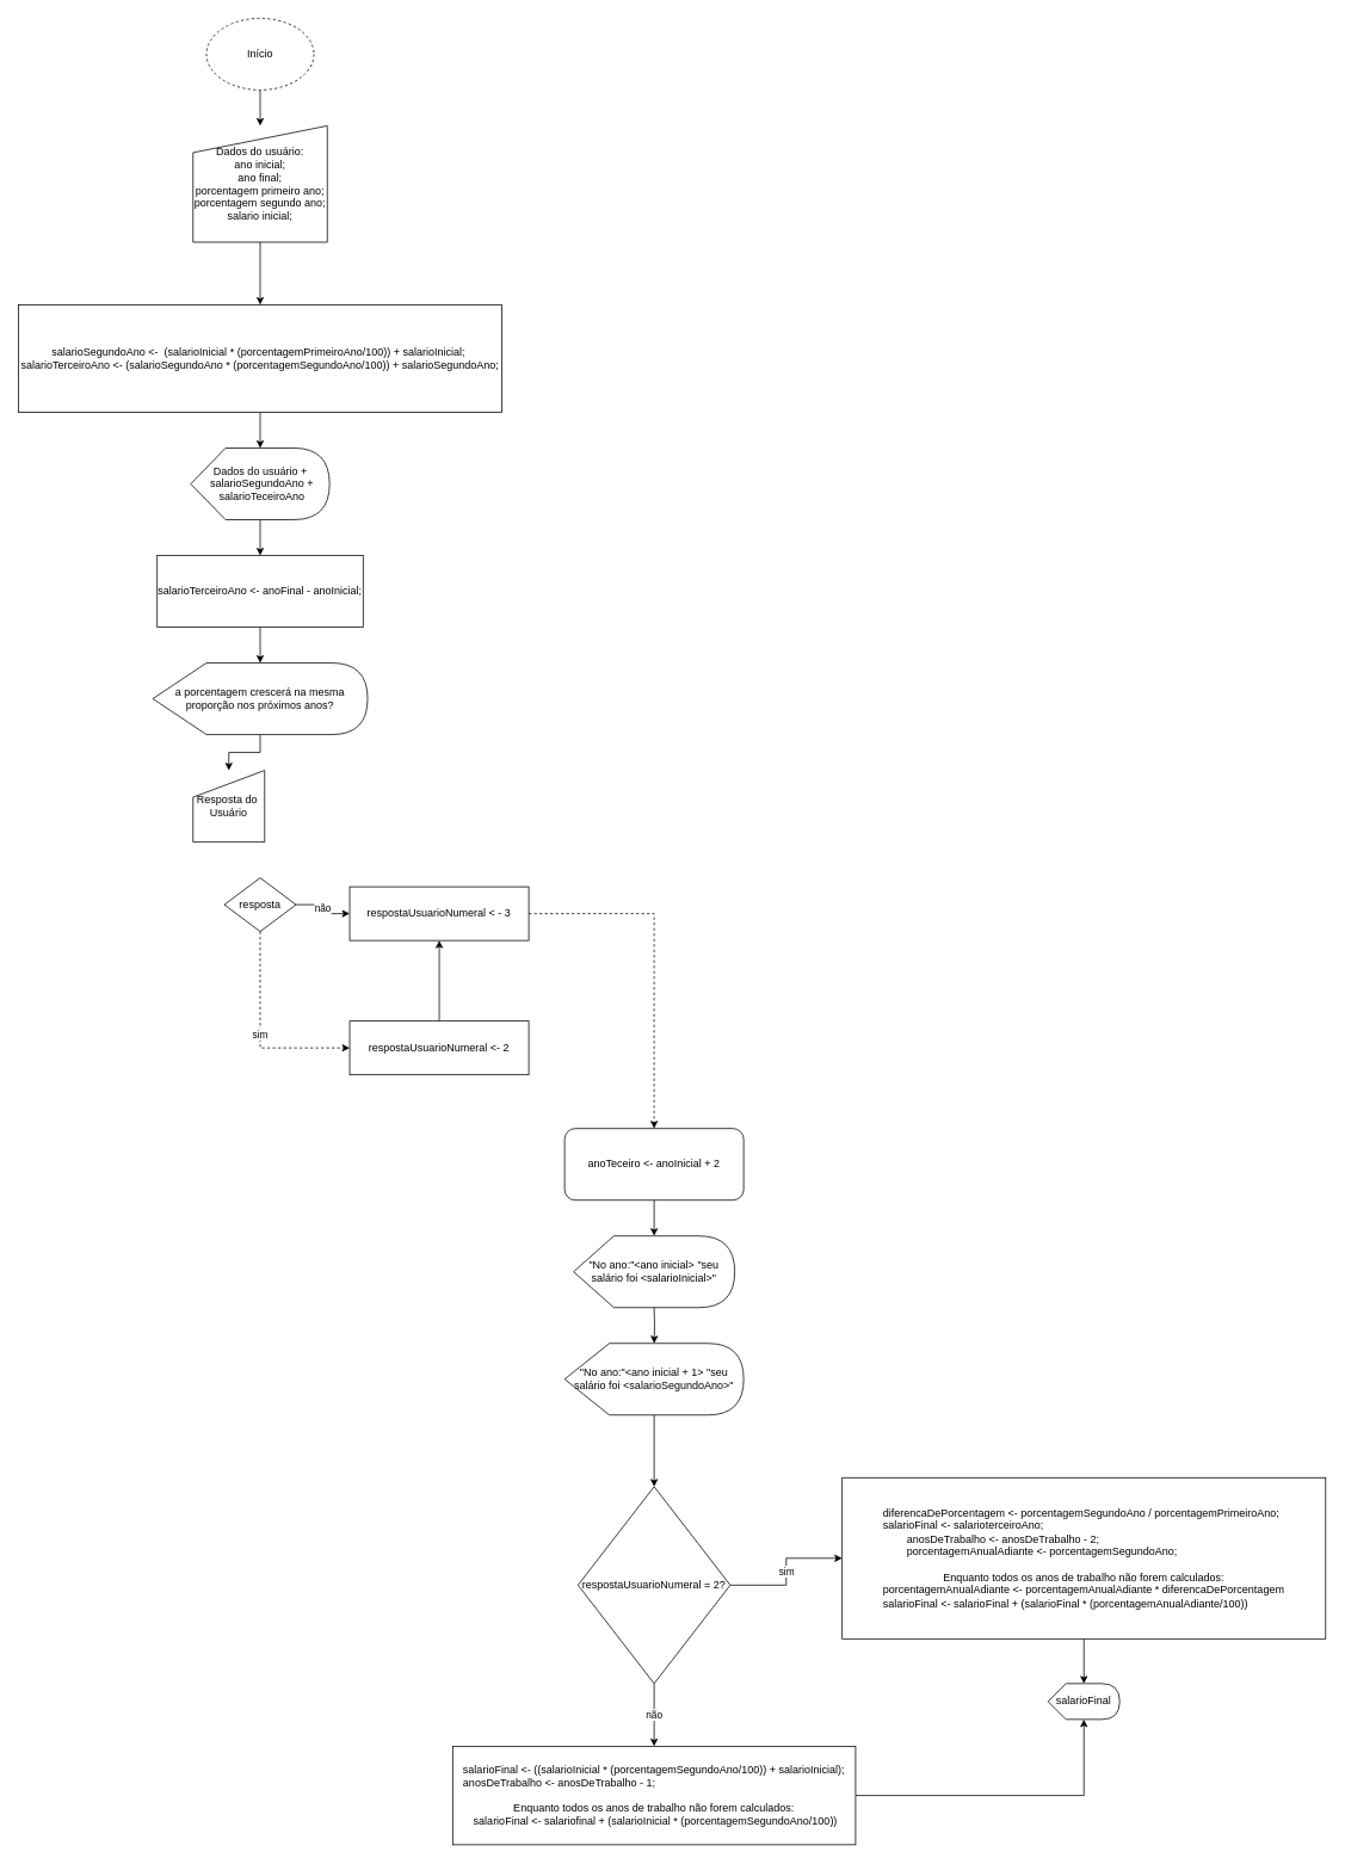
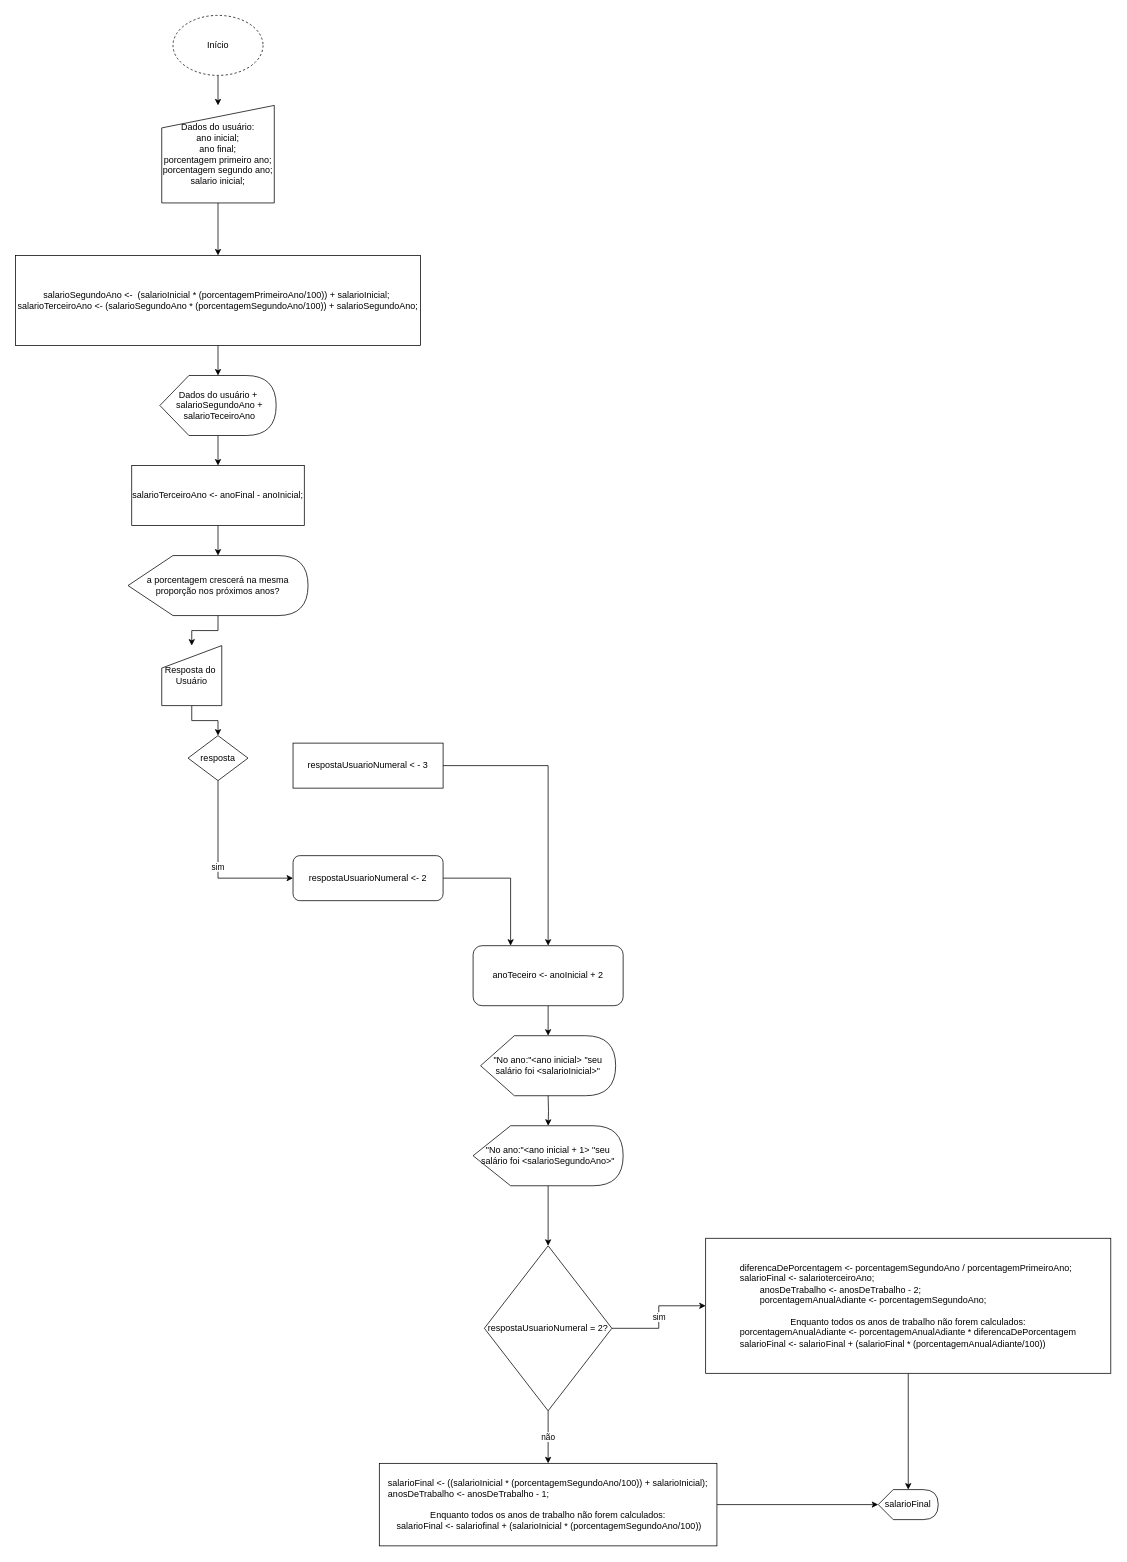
+ <mxCell id="12" value="" style="edgeStyle=orthogonalEdgeStyle;rounded=0;orthogonalLoop=1;jettySize=auto;html=1;" parent="1" source="13" target="18" edge="1"><mxGeometry relative="1" as="geometry" /></mxCell>
- <mxCell id="16" value="não" style="edgeStyle=orthogonalEdgeStyle;rounded=0;orthogonalLoop=1;jettySize=auto;html=1;" parent="1" source="18" target="20" edge="1"><mxGeometry relative="1" as="geometry" /></mxCell>
- <mxCell id="21" style="edgeStyle=orthogonalEdgeStyle;rounded=0;orthogonalLoop=1;jettySize=auto;html=1;" parent="1" source="22" target="20" edge="1"><mxGeometry relative="1" as="geometry" /></mxCell>
+ <mxCell id="21" style="edgeStyle=orthogonalEdgeStyle;rounded=0;orthogonalLoop=1;jettySize=auto;html=1;entryX=0.25;entryY=0;entryDx=0;entryDy=0;" parent="1" source="22" target="24" edge="1"><mxGeometry relative="1" as="geometry" /></mxCell>
- <mxCell id="19" value="" style="edgeStyle=orthogonalEdgeStyle;rounded=0;orthogonalLoop=1;jettySize=auto;html=1;dashed=1;" parent="1" source="20" target="24" edge="1"><mxGeometry relative="1" as="geometry" /></mxCell>
+ <mxCell id="19" value="" style="edgeStyle=orthogonalEdgeStyle;rounded=0;orthogonalLoop=1;jettySize=auto;html=1;" parent="1" source="20" target="24" edge="1"><mxGeometry relative="1" as="geometry" /></mxCell>
- <mxCell id="17" value="sim" style="edgeStyle=orthogonalEdgeStyle;rounded=0;orthogonalLoop=1;jettySize=auto;html=1;dashed=1;" parent="1" source="18" target="22" edge="1"><mxGeometry relative="1" as="geometry"><Array as="points"><mxPoint x="290" y="1170" /></Array></mxGeometry></mxCell>
+ <mxCell id="17" value="sim" style="edgeStyle=orthogonalEdgeStyle;rounded=0;orthogonalLoop=1;jettySize=auto;html=1;" parent="1" source="18" target="22" edge="1"><mxGeometry relative="1" as="geometry"><Array as="points"><mxPoint x="290" y="1170" /></Array></mxGeometry></mxCell>
- <mxCell id="22" value="respostaUsuarioNumeral &amp;lt;- 2" style="whiteSpace=wrap;html=1;" parent="1" vertex="1"><mxGeometry x="390" y="1140" width="200" height="60" as="geometry" /></mxCell>
+ <mxCell id="22" value="respostaUsuarioNumeral &amp;lt;- 2" style="whiteSpace=wrap;html=1;rounded=1;" parent="1" vertex="1"><mxGeometry x="390" y="1140" width="200" height="60" as="geometry" /></mxCell>
- <mxCell id="36" value="salarioFinal" style="shape=display;whiteSpace=wrap;html=1;" vertex="1" parent="1"><mxGeometry x="1170" y="1880" width="80" height="40" as="geometry" /></mxCell>
+ <mxCell id="36" value="salarioFinal" style="shape=display;whiteSpace=wrap;html=1;" vertex="1" parent="1"><mxGeometry x="1170" y="1985" width="80" height="40" as="geometry" /></mxCell>
